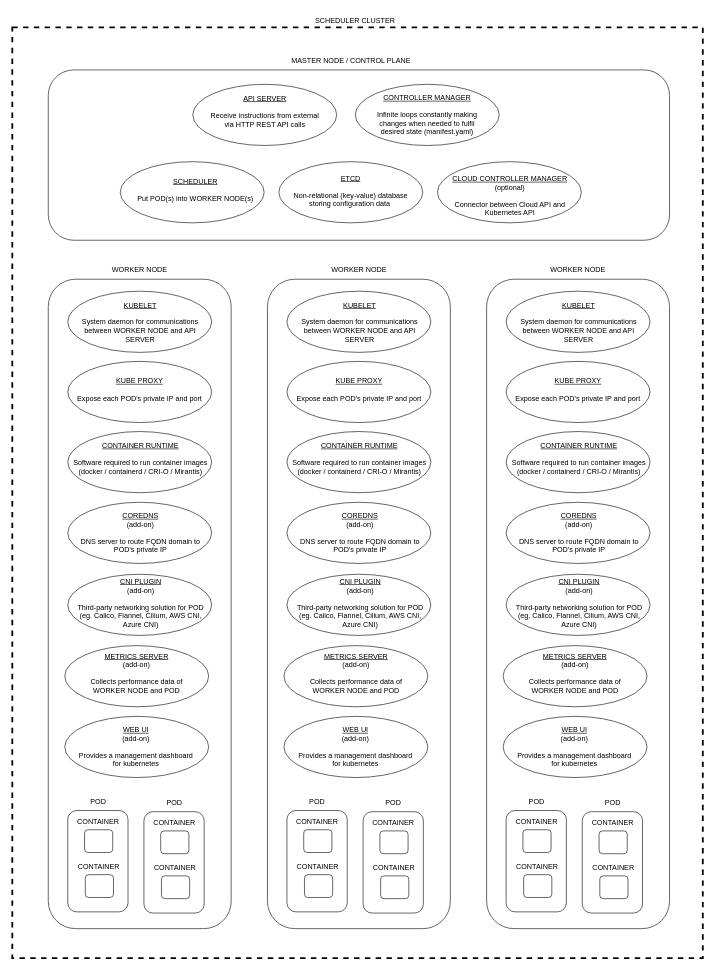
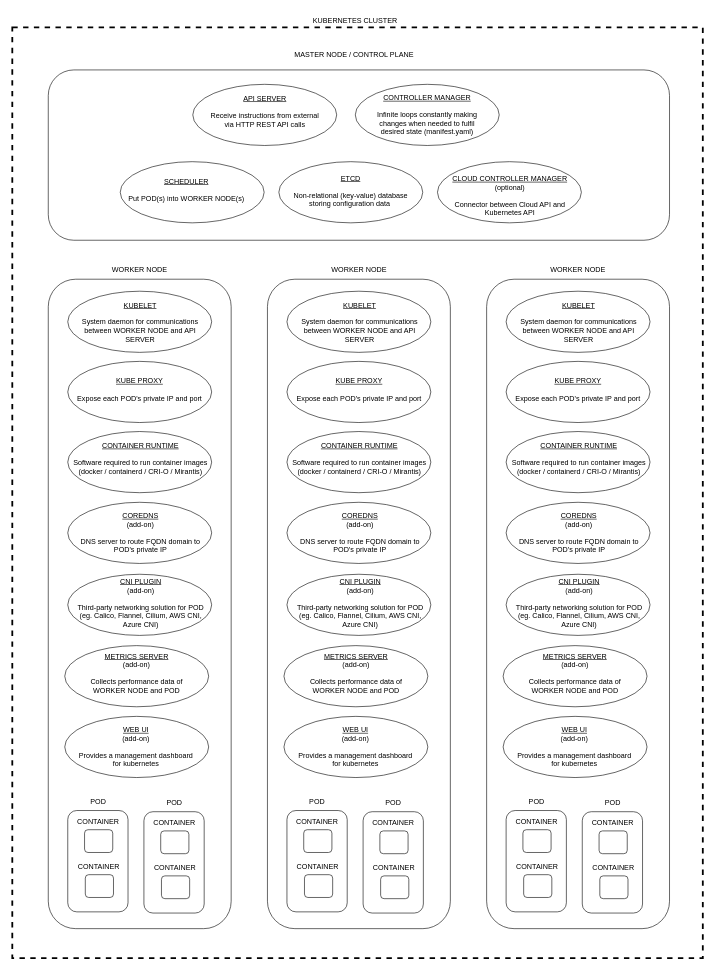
- <mxCell id="7" value="SCHEDULER CLUSTER" style="text;html=1;strokeColor=none;fillColor=none;align=center;verticalAlign=middle;whiteSpace=wrap;rounded=0;" vertex="1" parent="1"><mxGeometry x="493.5" y="20" width="196" height="30" as="geometry" /></mxCell>
+ <mxCell id="7" value="KUBERNETES CLUSTER" style="text;html=1;strokeColor=none;fillColor=none;align=center;verticalAlign=middle;whiteSpace=wrap;rounded=0;" vertex="1" parent="1"><mxGeometry x="493.5" y="20" width="196" height="30" as="geometry" /></mxCell>
- <mxCell id="8" value="MASTER NODE / CONTROL PLANE" style="text;html=1;strokeColor=none;fillColor=none;align=center;verticalAlign=middle;whiteSpace=wrap;rounded=0;" vertex="1" parent="1"><mxGeometry x="479.5" y="86" width="210" height="30" as="geometry" /></mxCell>
+ <mxCell id="8" value="MASTER NODE / CONTROL PLANE" style="text;html=1;strokeColor=none;fillColor=none;align=center;verticalAlign=middle;whiteSpace=wrap;rounded=0;" vertex="1" parent="1"><mxGeometry x="484.5" y="76" width="210" height="30" as="geometry" /></mxCell>
- <mxCell id="16" value="&lt;u&gt;SCHEDULER&lt;/u&gt;&lt;br&gt;&lt;br&gt;Put POD(s) into WORKER NODE(s)" style="text;html=1;strokeColor=none;fillColor=none;align=center;verticalAlign=middle;whiteSpace=wrap;rounded=0;" vertex="1" parent="1"><mxGeometry x="225.5" y="287" width="198.5" height="58" as="geometry" /></mxCell>
+ <mxCell id="16" value="&lt;u&gt;SCHEDULER&lt;/u&gt;&lt;br&gt;&lt;br&gt;Put POD(s) into WORKER NODE(s)" style="text;html=1;strokeColor=none;fillColor=none;align=center;verticalAlign=middle;whiteSpace=wrap;rounded=0;" vertex="1" parent="1"><mxGeometry x="210.5" y="287" width="198.5" height="58" as="geometry" /></mxCell>
